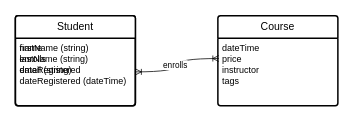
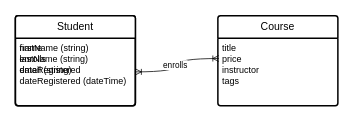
- <mxCell id="7" value="dateTime&lt;br&gt;price&lt;br&gt;instructor&lt;br&gt;tags" style="align=left;strokeColor=none;fillColor=none;spacingLeft=4;fontSize=12;verticalAlign=top;resizable=0;rotatable=0;part=1;html=1;" vertex="1" parent="6"><mxGeometry y="30" width="160" height="90" as="geometry" /></mxCell>
+ <mxCell id="7" value="title&lt;br&gt;price&lt;br&gt;instructor&lt;br&gt;tags" style="align=left;strokeColor=none;fillColor=none;spacingLeft=4;fontSize=12;verticalAlign=top;resizable=0;rotatable=0;part=1;html=1;" vertex="1" parent="6"><mxGeometry y="30" width="160" height="90" as="geometry" /></mxCell>
